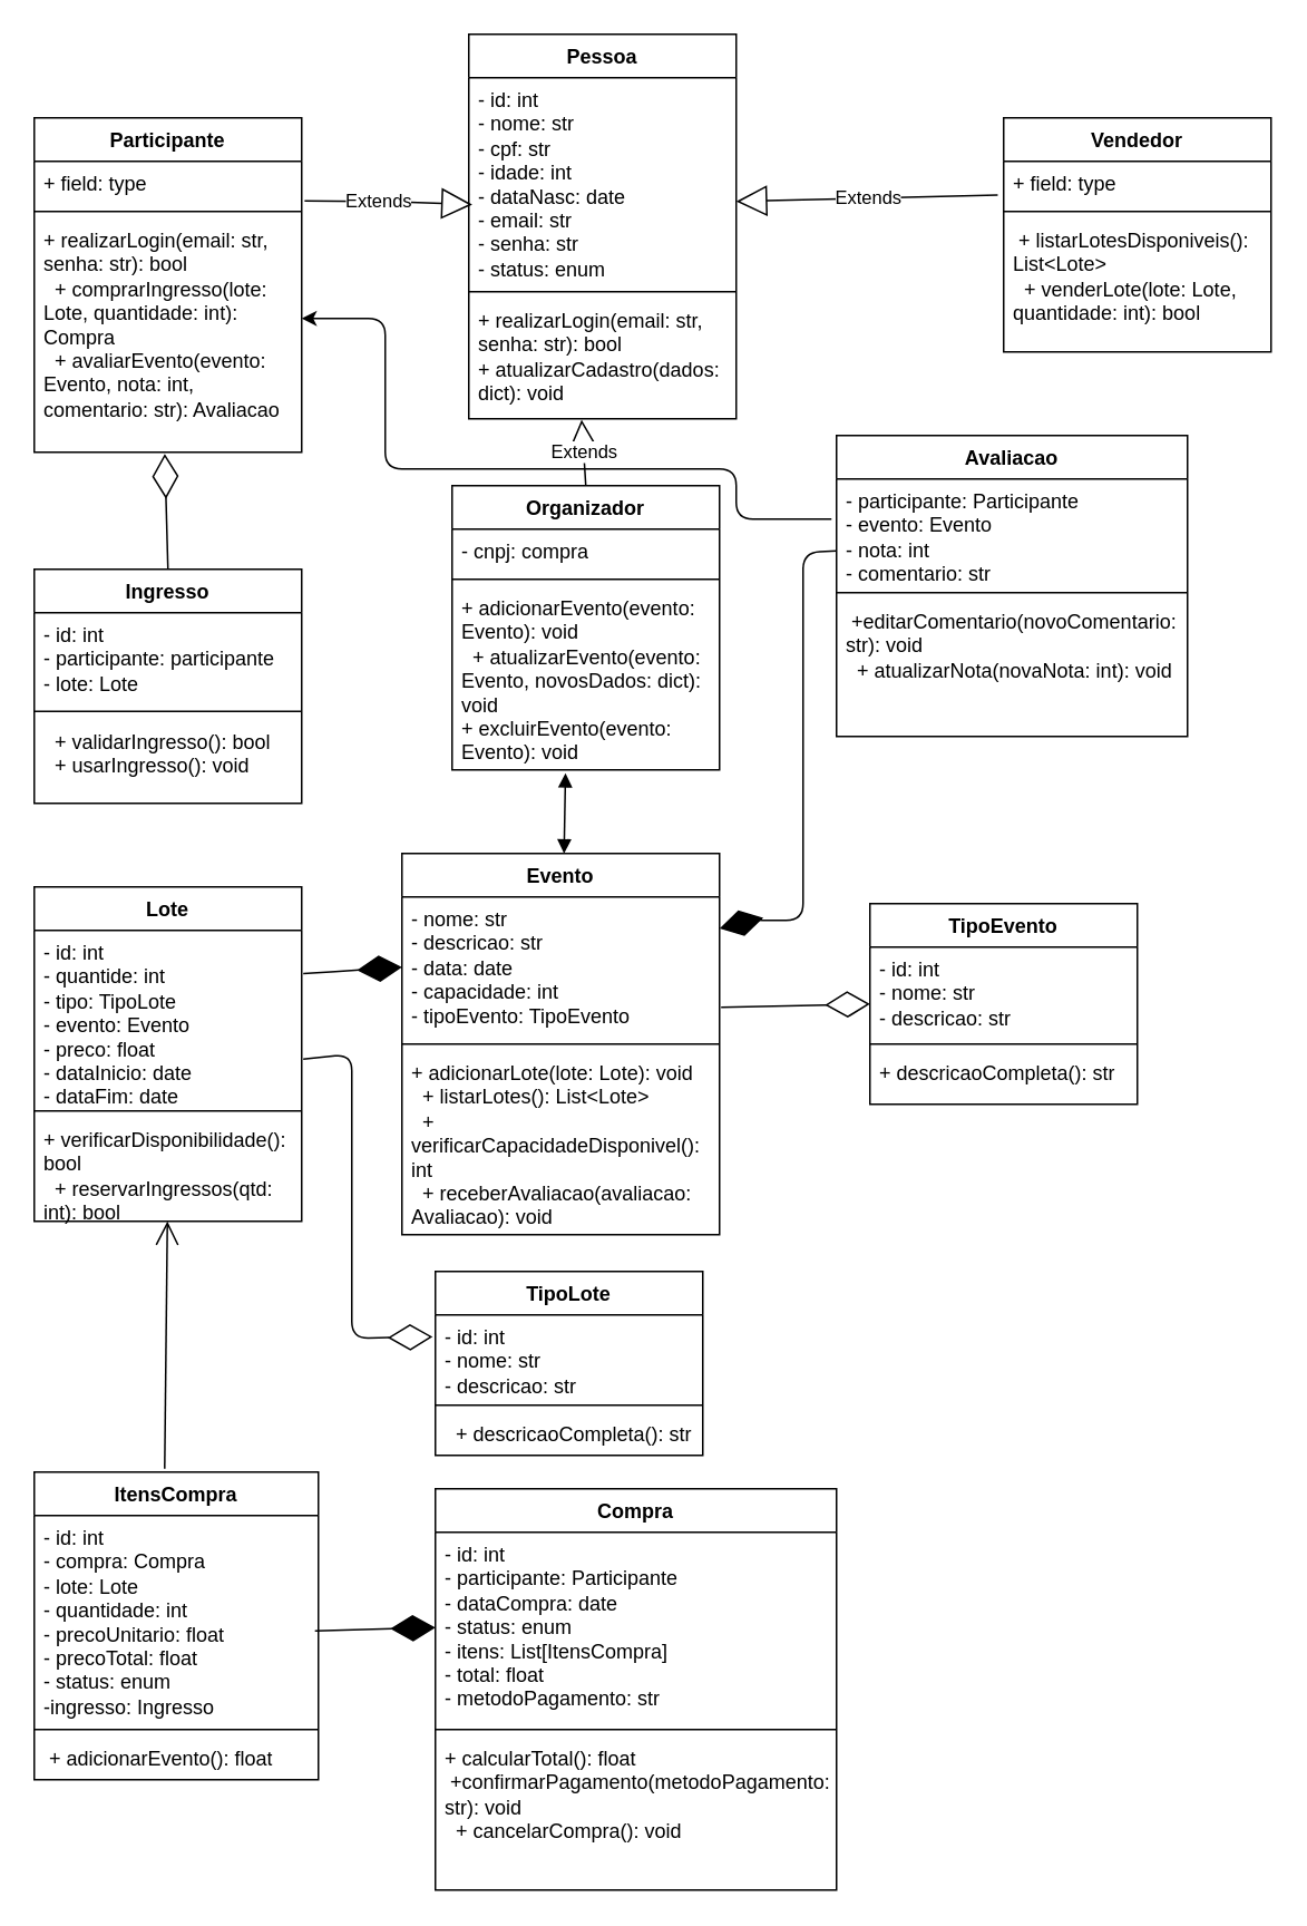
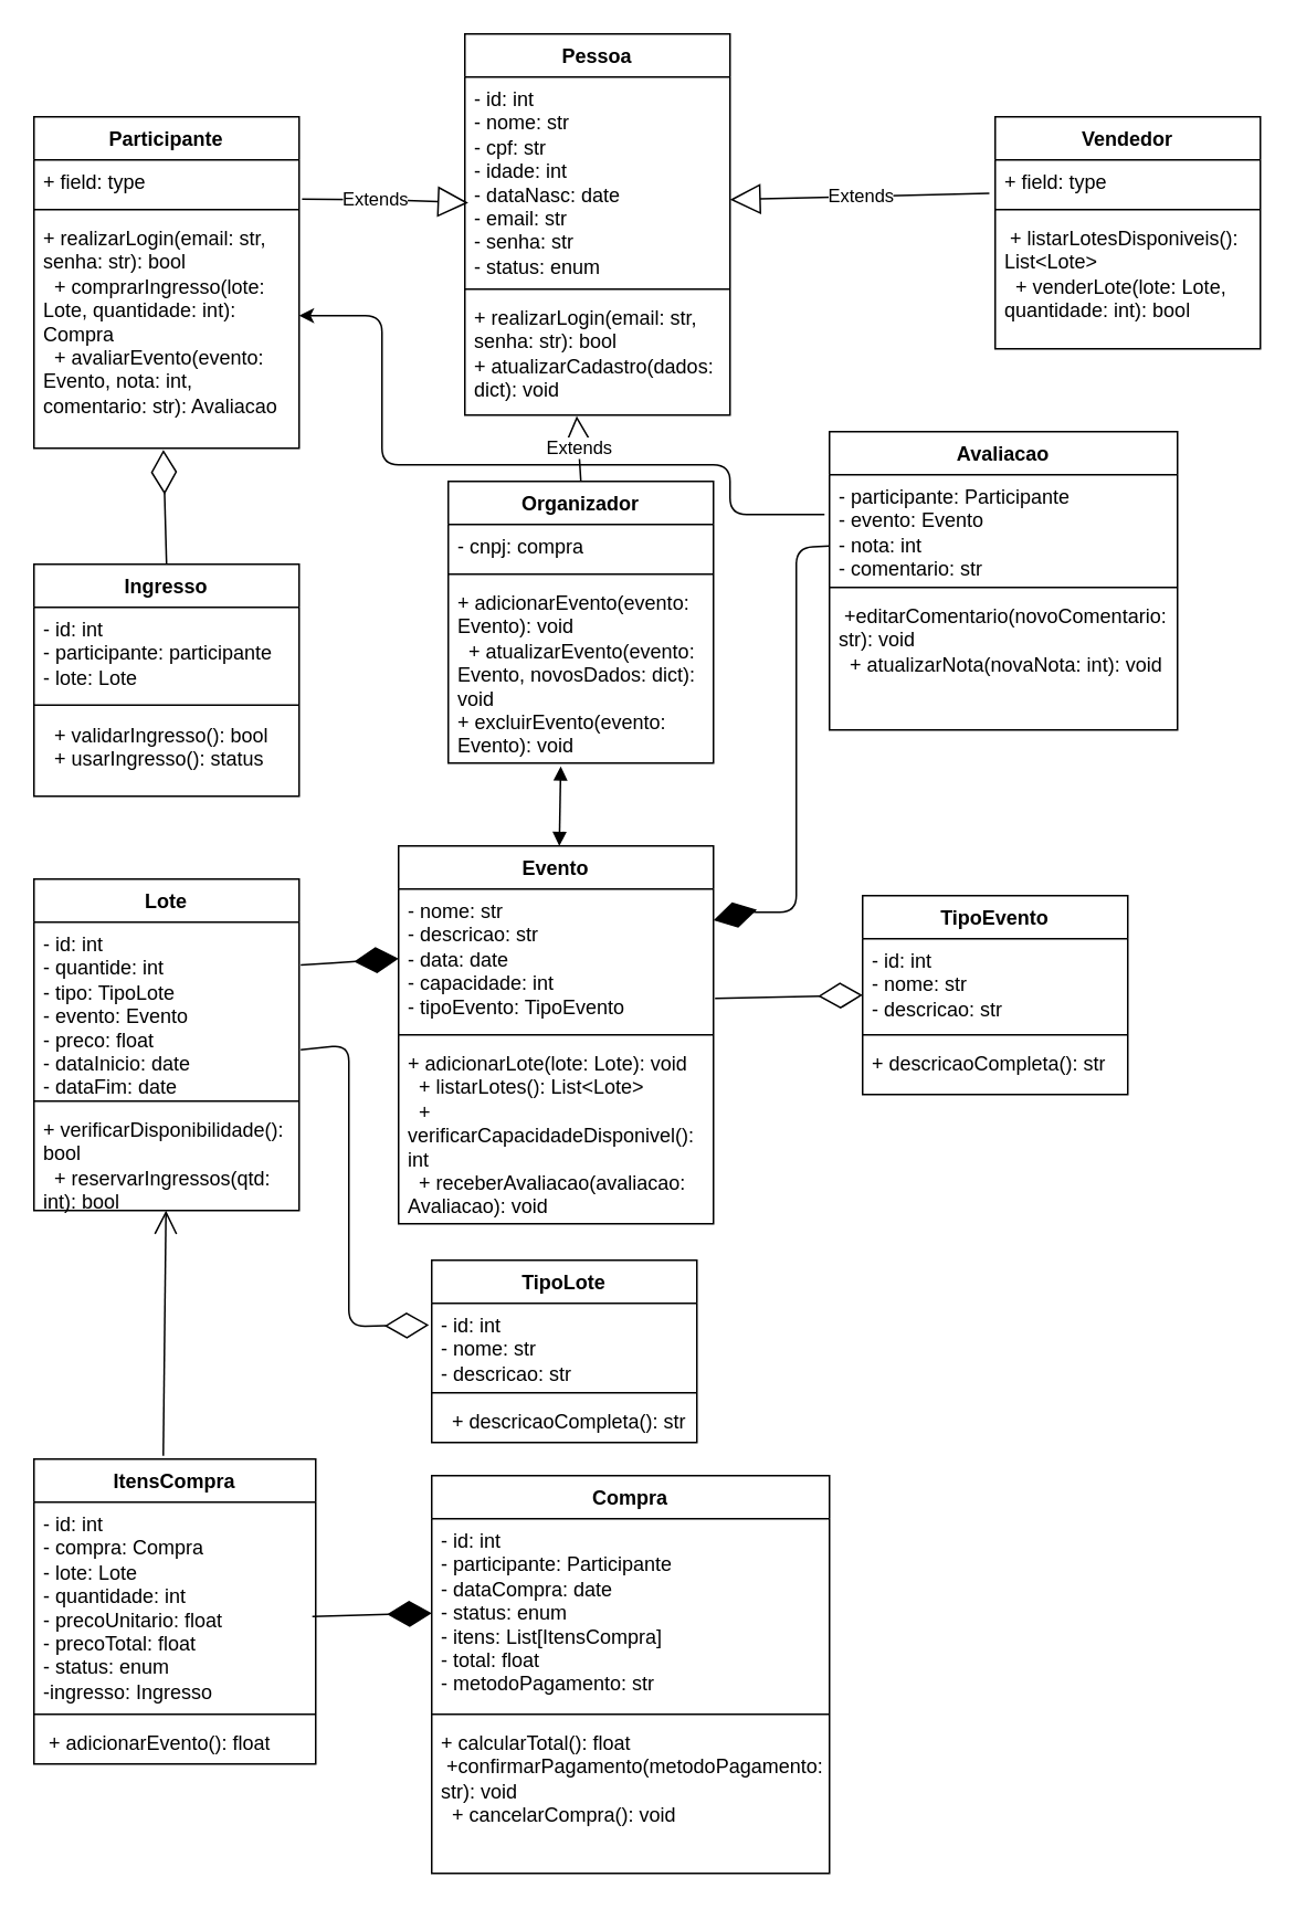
- <mxCell id="28" value="&lt;div&gt;&lt;font color=&quot;#000000&quot;&gt;&amp;nbsp; + validarIngresso(): bool&lt;/font&gt;&lt;/div&gt;&lt;div&gt;&lt;font color=&quot;#000000&quot;&gt;&amp;nbsp; + usarIngresso(): void&lt;/font&gt;&lt;/div&gt;" style="text;strokeColor=none;fillColor=none;align=left;verticalAlign=top;spacingLeft=4;spacingRight=4;overflow=hidden;rotatable=0;points=[[0,0.5],[1,0.5]];portConstraint=eastwest;whiteSpace=wrap;html=1;" parent="25" vertex="1"><mxGeometry y="90" width="160" height="50" as="geometry" /></mxCell>
+ <mxCell id="28" value="&lt;div&gt;&lt;font color=&quot;#000000&quot;&gt;&amp;nbsp; + validarIngresso(): bool&lt;/font&gt;&lt;/div&gt;&lt;div&gt;&lt;font color=&quot;#000000&quot;&gt;&amp;nbsp; + usarIngresso(): status&lt;/font&gt;&lt;/div&gt;" style="text;strokeColor=none;fillColor=none;align=left;verticalAlign=top;spacingLeft=4;spacingRight=4;overflow=hidden;rotatable=0;points=[[0,0.5],[1,0.5]];portConstraint=eastwest;whiteSpace=wrap;html=1;" parent="25" vertex="1"><mxGeometry y="90" width="160" height="50" as="geometry" /></mxCell>
